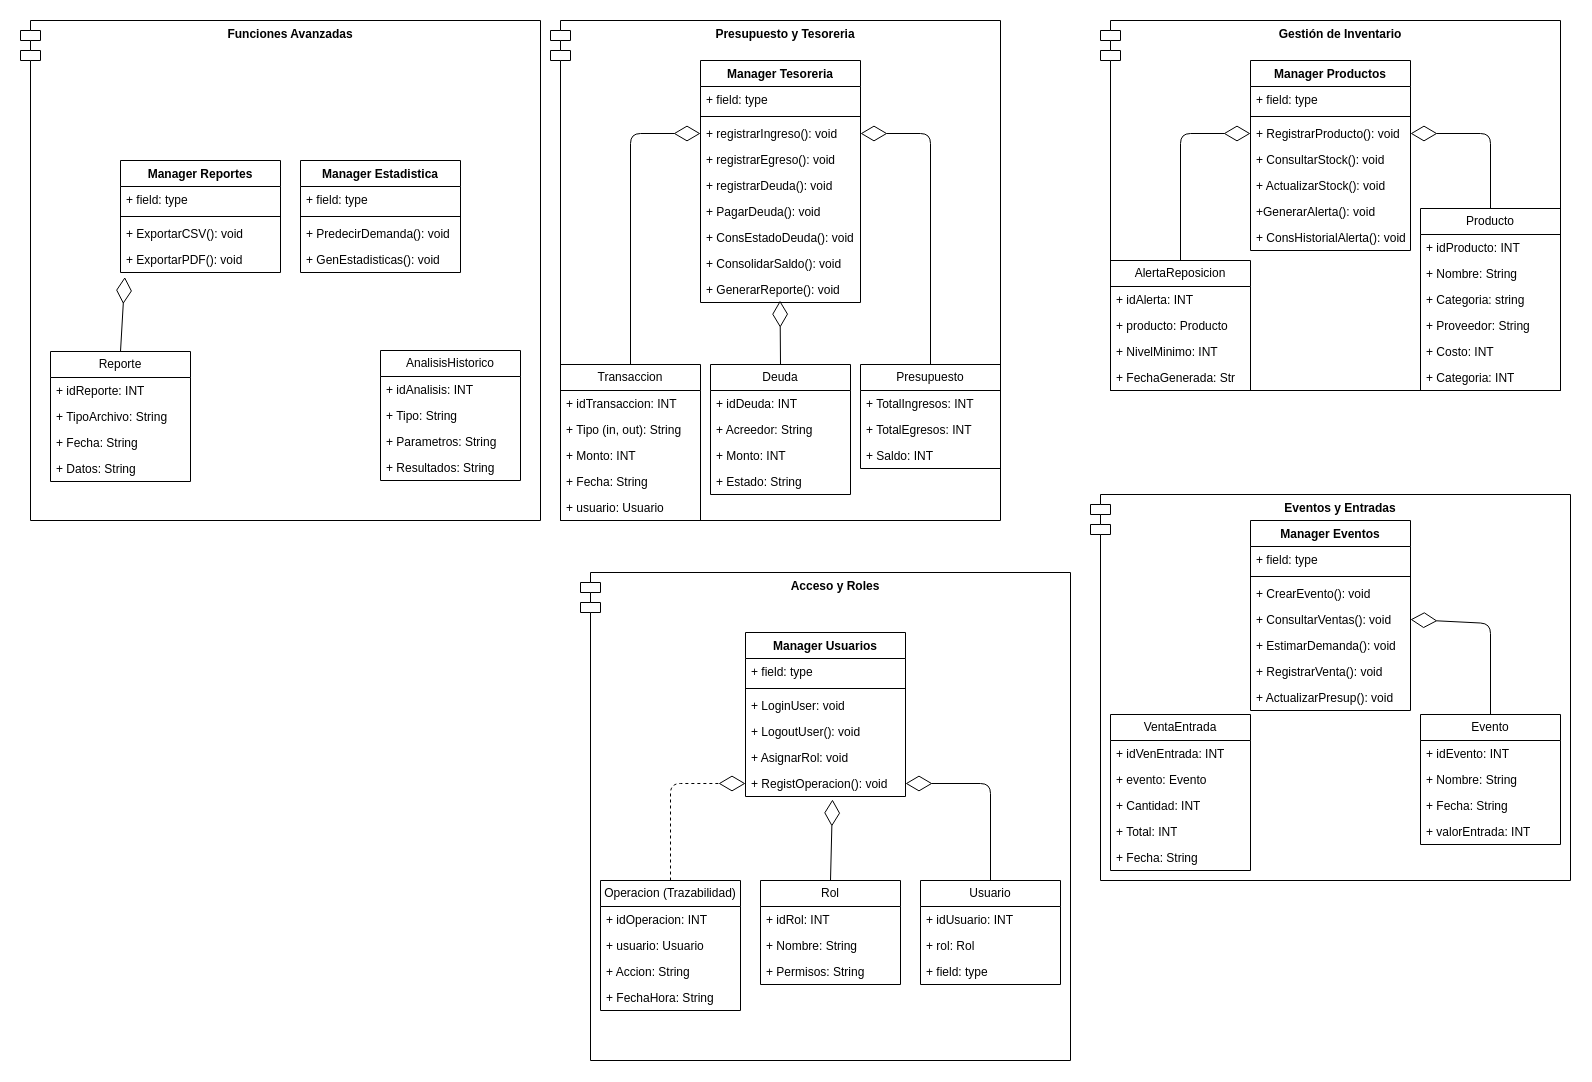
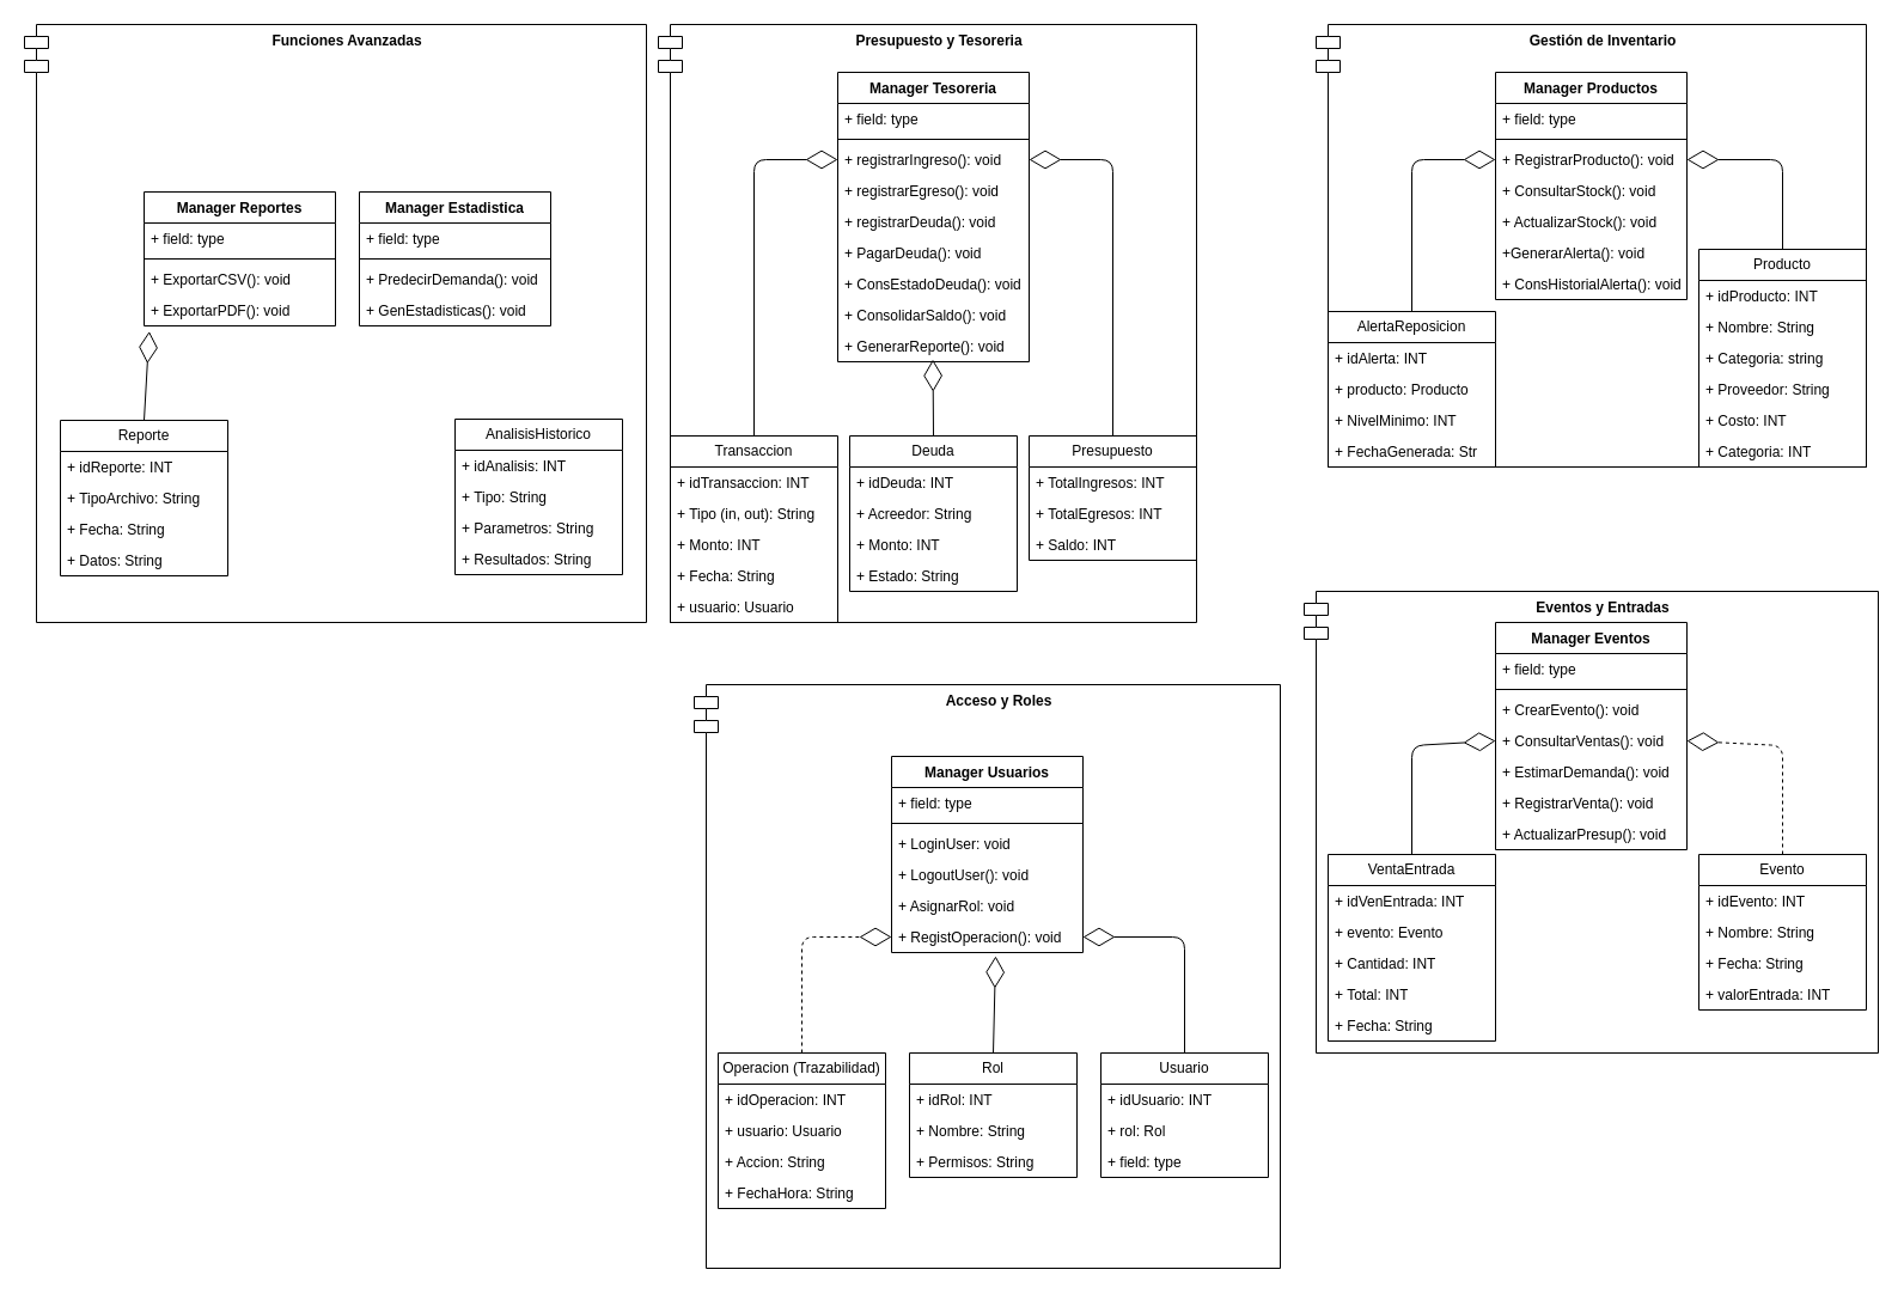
- <mxCell id="74" value="" style="endArrow=diamondThin;endFill=0;endSize=24;html=1;exitX=0.5;exitY=0;exitDx=0;exitDy=0;entryX=1;entryY=0.5;entryDx=0;entryDy=0;" edge="1" parent="1" source="55" target="70"><mxGeometry width="160" relative="1" as="geometry"><mxPoint x="1450" y="670" as="sourcePoint" /><mxPoint x="1610" y="670" as="targetPoint" /><Array as="points"><mxPoint x="1490" y="623" /></Array></mxGeometry></mxCell>
+ <mxCell id="74" value="" style="endArrow=diamondThin;endFill=0;endSize=24;html=1;exitX=0.5;exitY=0;exitDx=0;exitDy=0;entryX=1;entryY=0.5;entryDx=0;entryDy=0;dashed=1;" edge="1" parent="1" source="55" target="70"><mxGeometry width="160" relative="1" as="geometry"><mxPoint x="1450" y="670" as="sourcePoint" /><mxPoint x="1610" y="670" as="targetPoint" /><Array as="points"><mxPoint x="1490" y="623" /></Array></mxGeometry></mxCell>
+ <mxCell id="75" value="" style="endArrow=diamondThin;endFill=0;endSize=24;html=1;exitX=0.5;exitY=0;exitDx=0;exitDy=0;entryX=0;entryY=0.5;entryDx=0;entryDy=0;" edge="1" parent="1" source="60" target="70"><mxGeometry width="160" relative="1" as="geometry"><mxPoint x="1160" y="620" as="sourcePoint" /><mxPoint x="1320" y="620" as="targetPoint" /><Array as="points"><mxPoint x="1180" y="623" /></Array></mxGeometry></mxCell>
